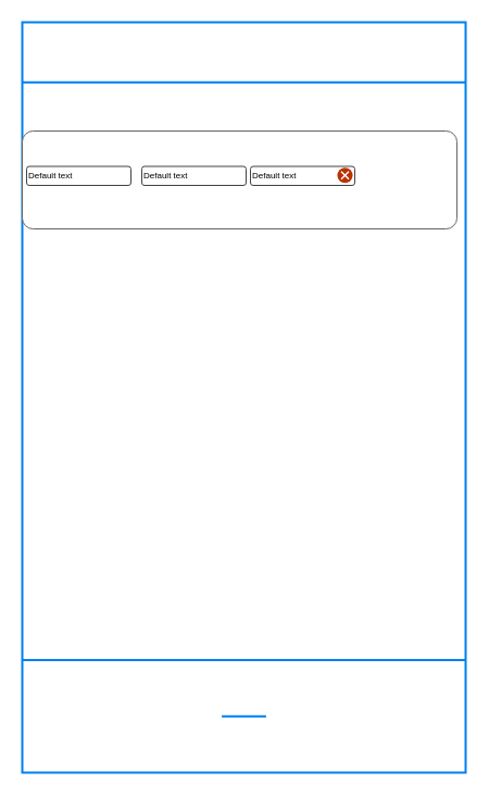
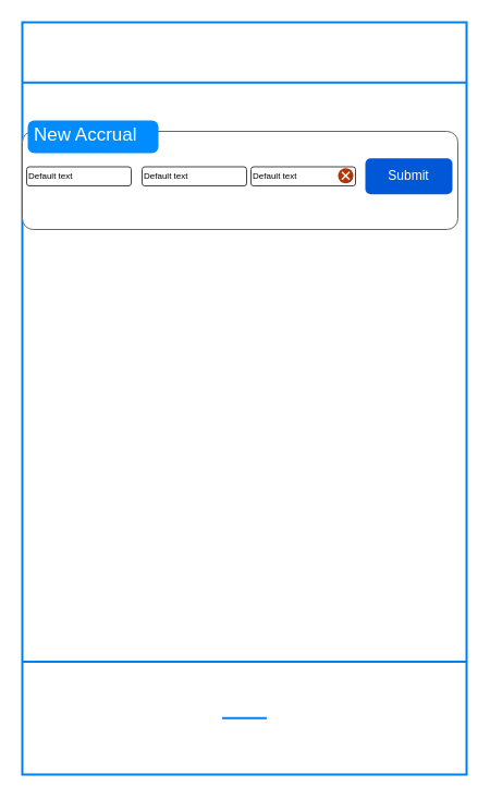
+ <mxCell id="4" value="New Accrual" style="shape=rect;strokeColor=none;fillColor=#008cff;strokeWidth=1;dashed=0;rounded=1;arcSize=20;fontColor=#ffffff;fontSize=17;spacing=2;spacingTop=-2;align=left;autosize=1;spacingLeft=4;resizeWidth=0;resizeHeight=0;perimeter=none;html=1;whiteSpace=wrap;" vertex="1" parent="3"><mxGeometry x="5" width="120" height="30" as="geometry" /></mxCell>
+ <mxCell id="8" value="Submit" style="rounded=1;fillColor=#0057D8;align=center;strokeColor=none;html=1;whiteSpace=wrap;fontColor=#ffffff;fontSize=12;sketch=0;" vertex="1" parent="3"><mxGeometry x="315" y="34.75" width="80" height="33" as="geometry" /></mxCell>
